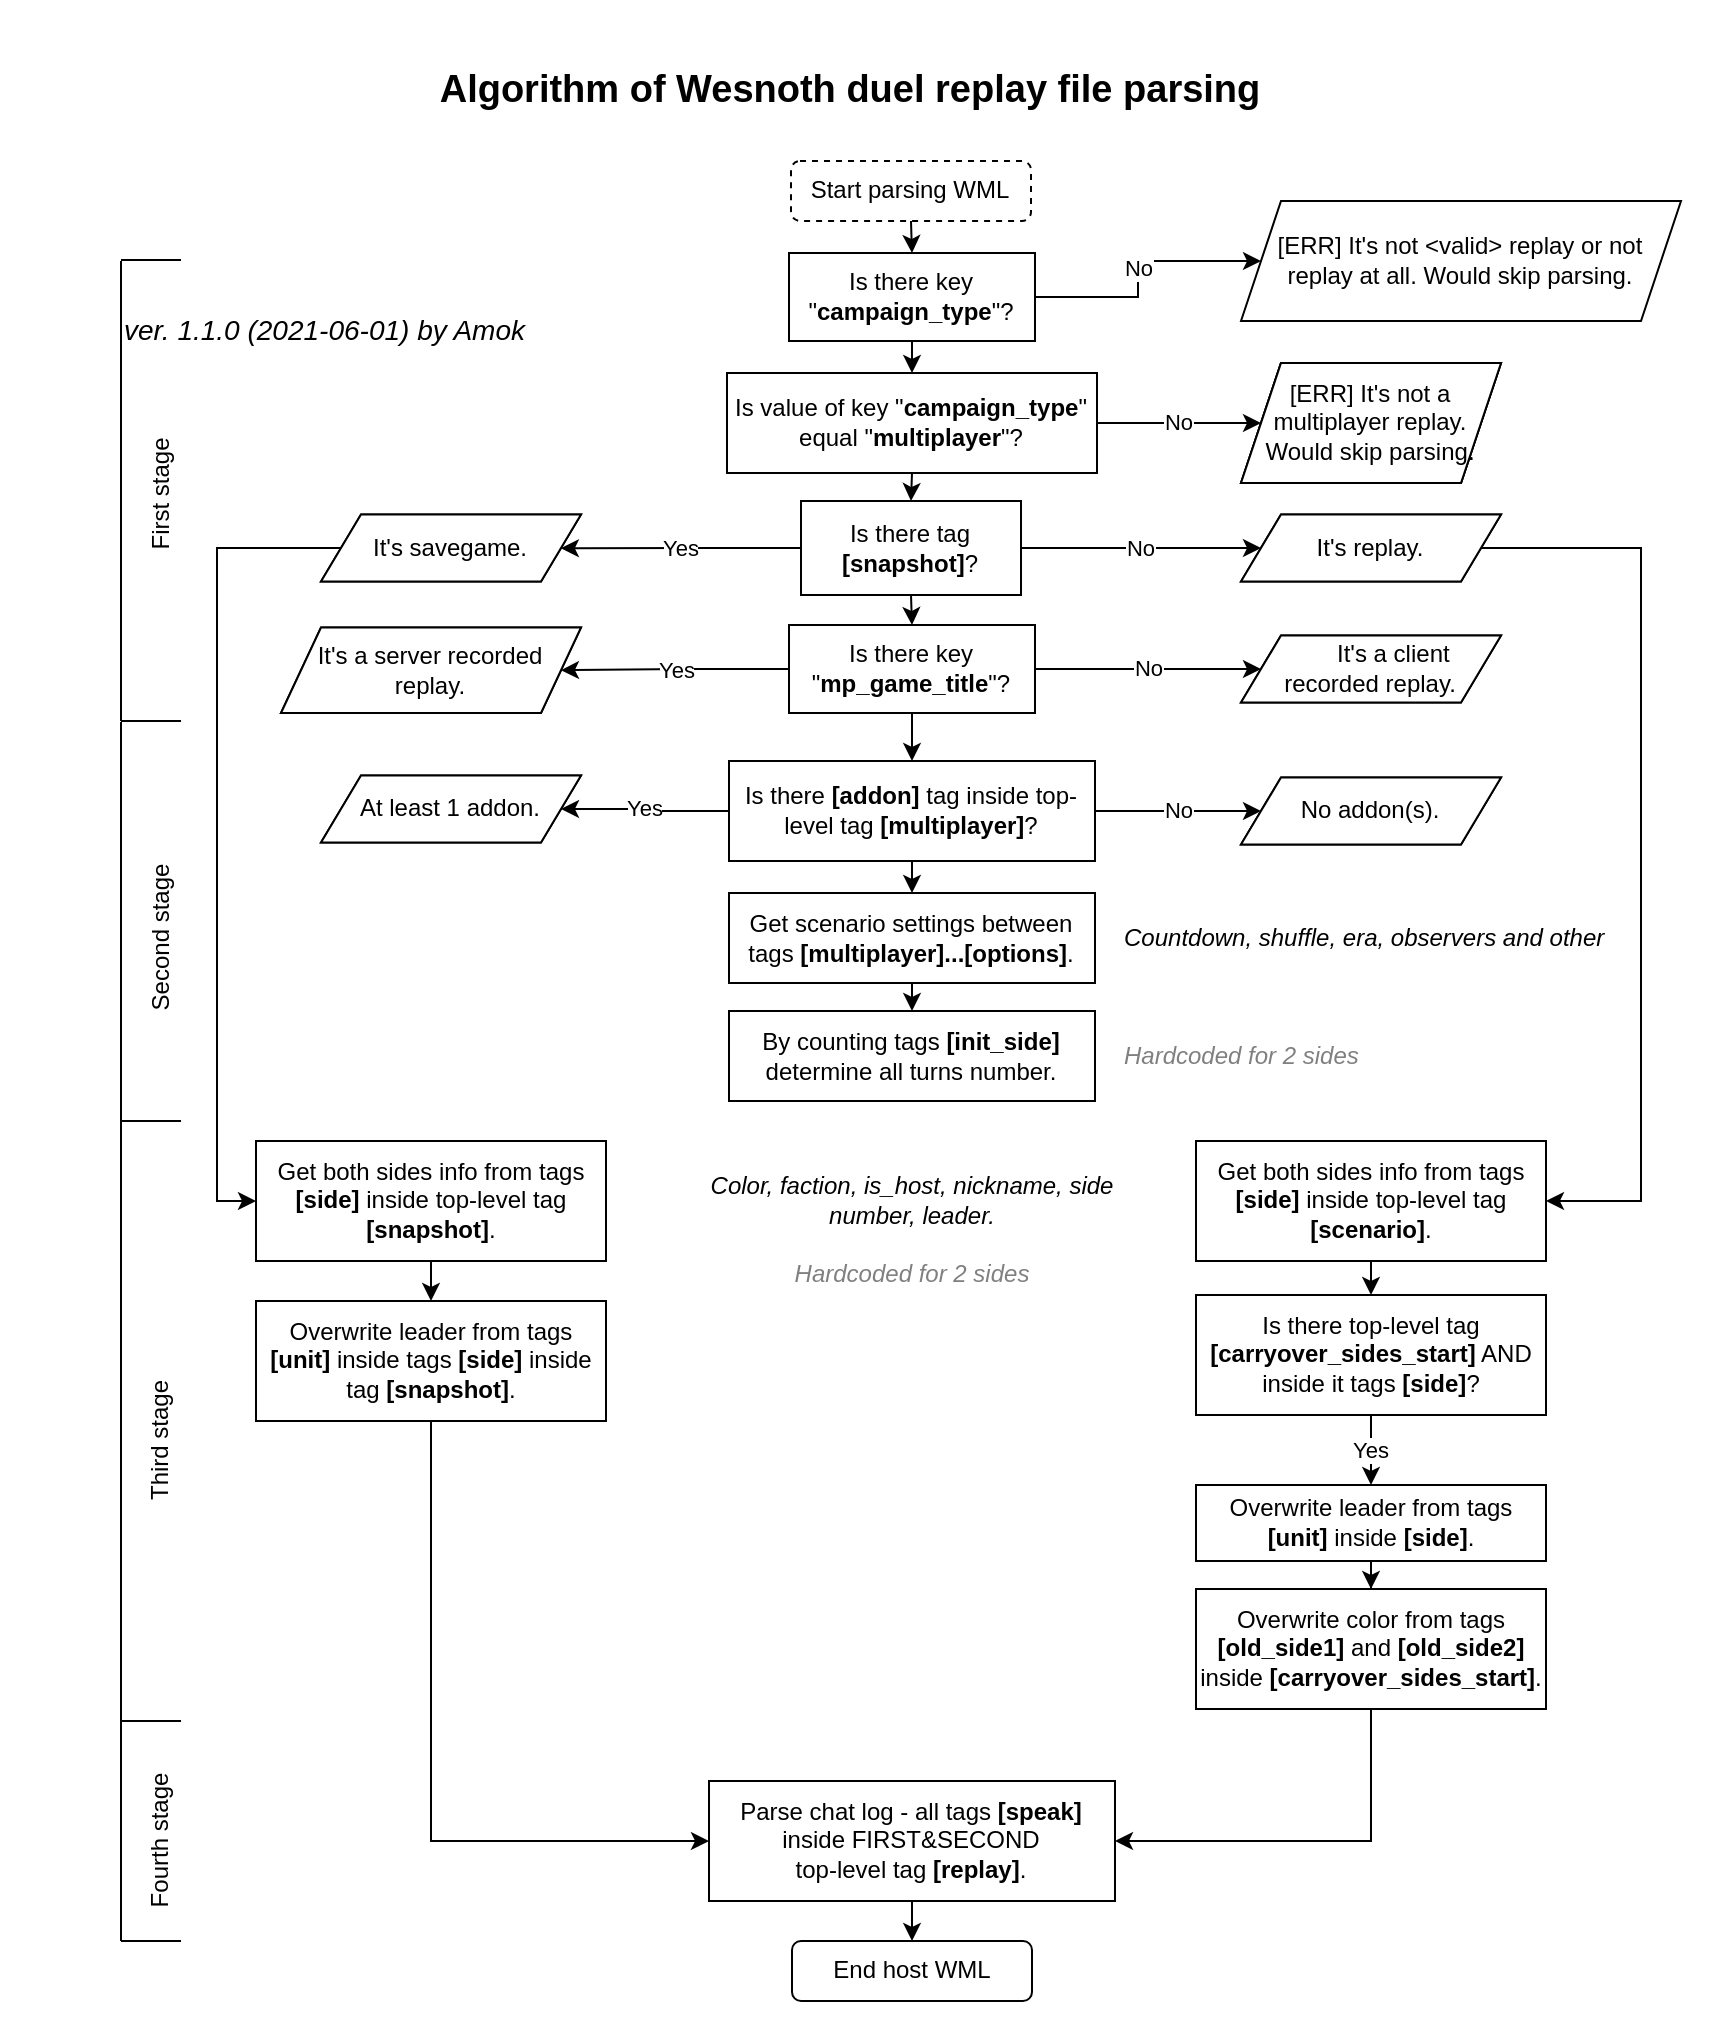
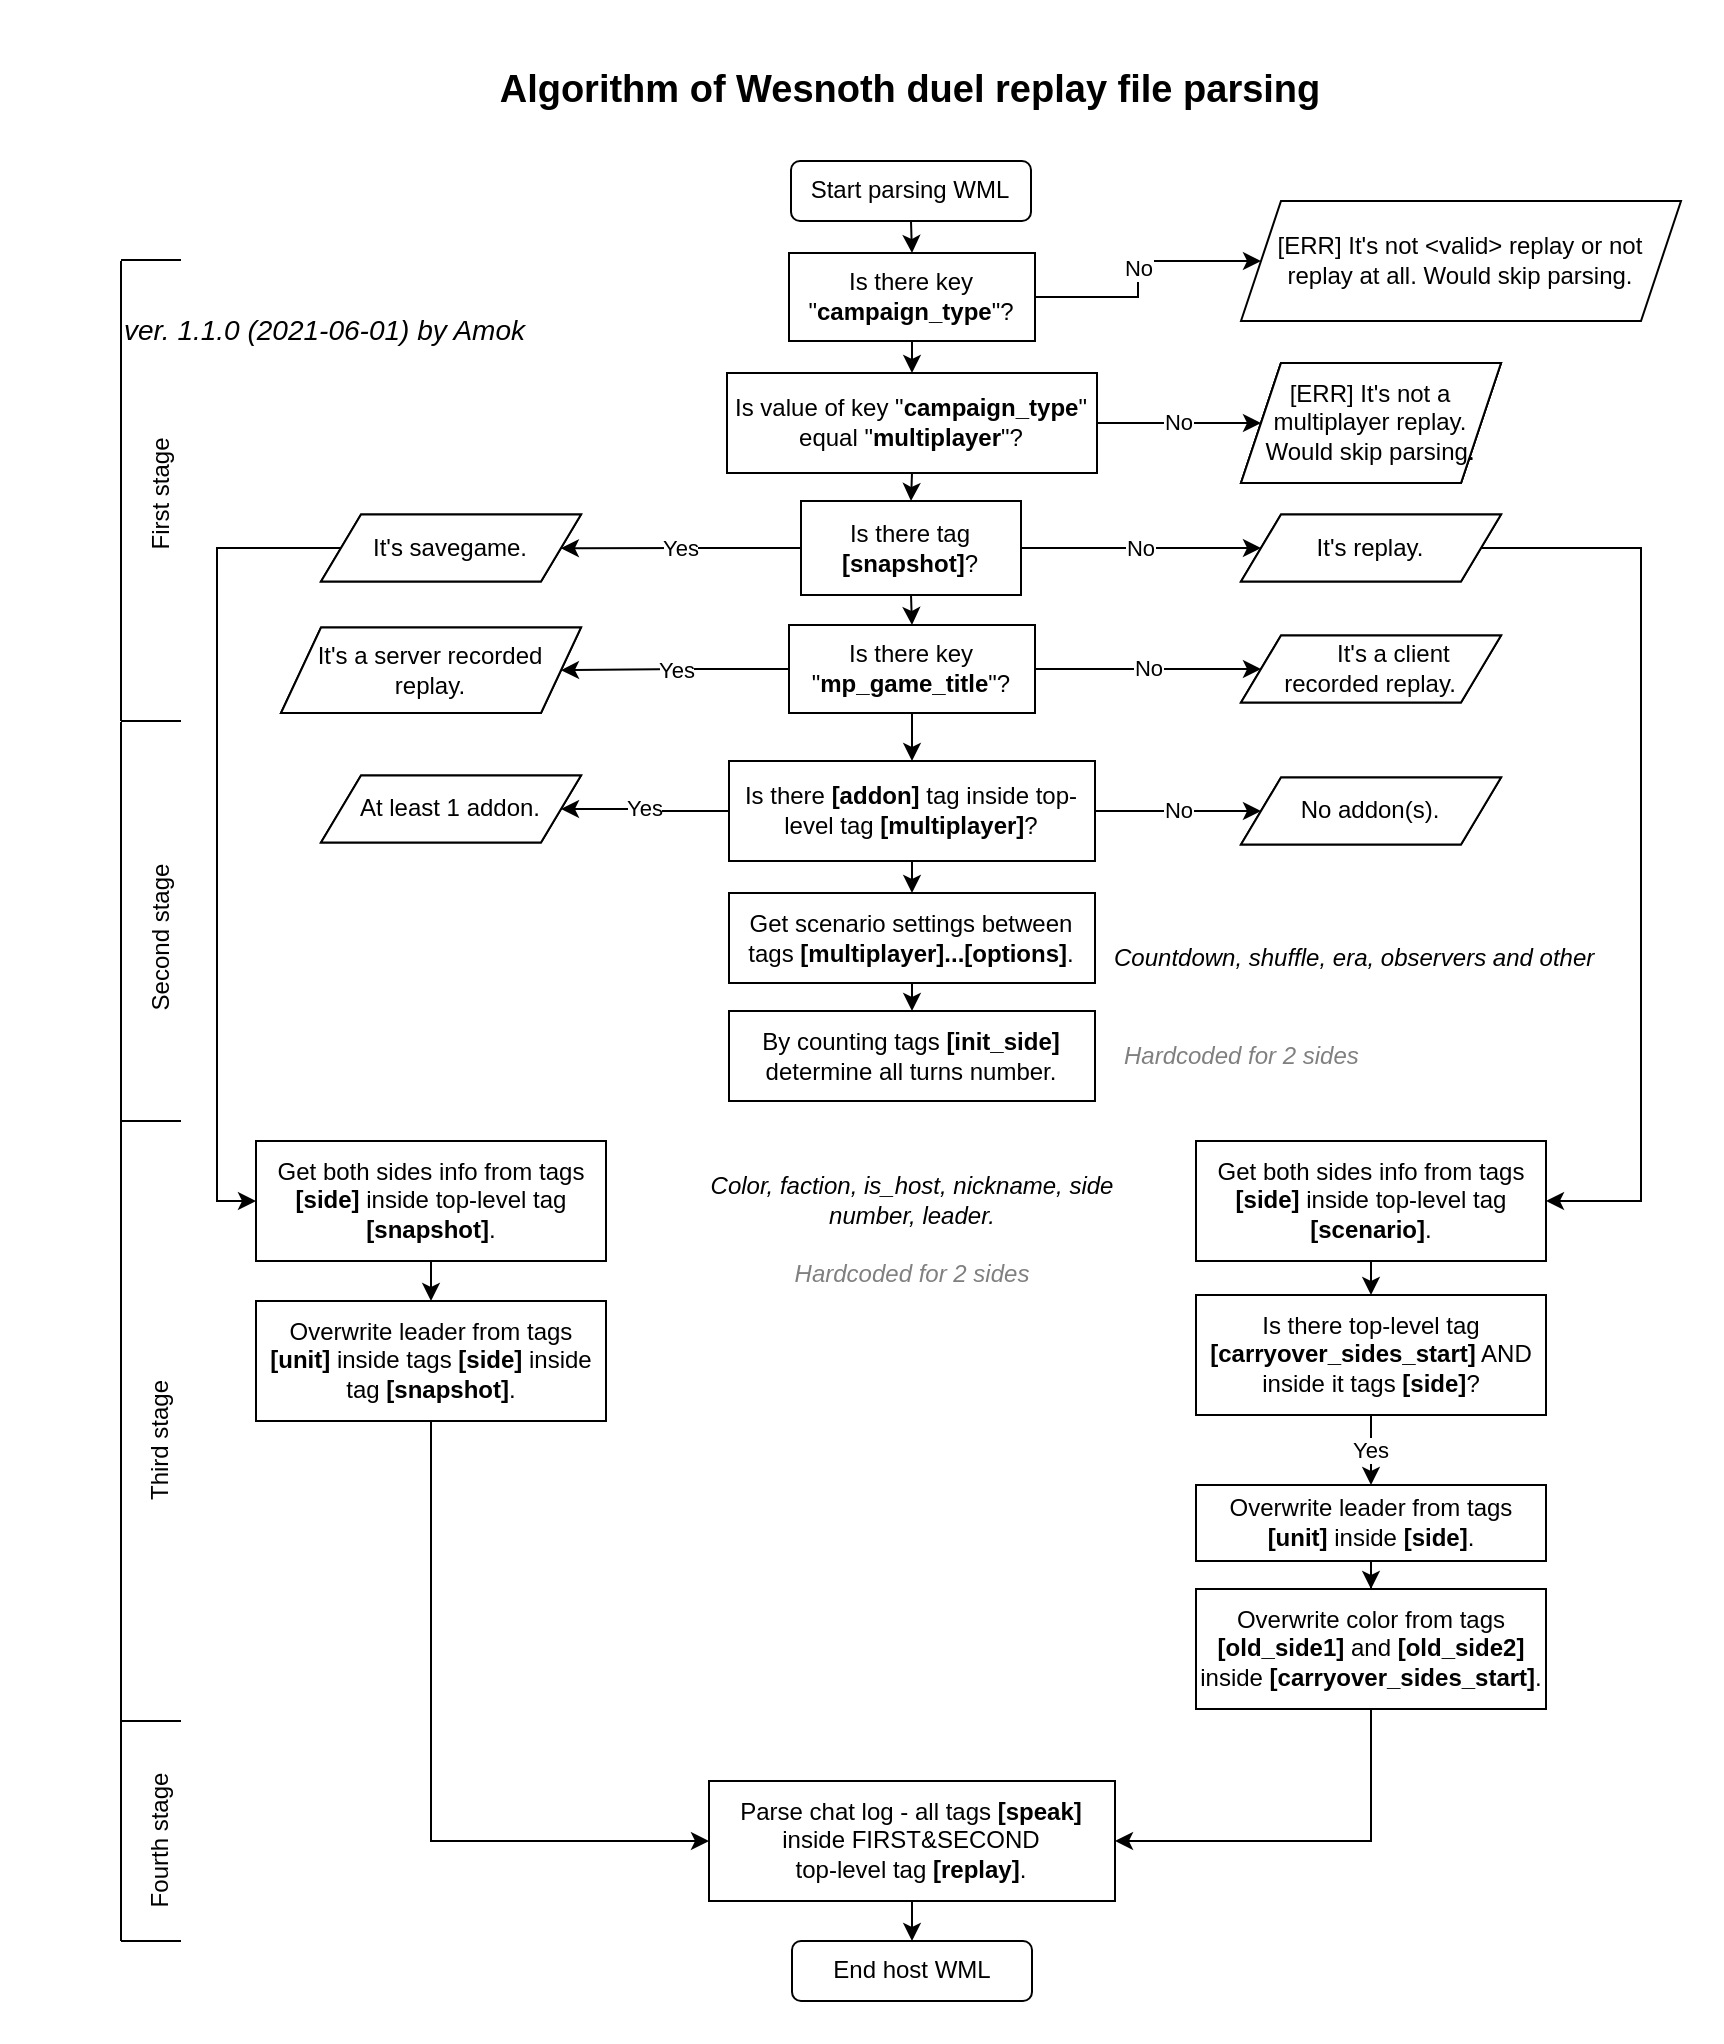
- <mxCell id="68" value="Algorithm of Wesnoth duel replay file parsing" style="text;html=1;align=center;verticalAlign=middle;whiteSpace=wrap;rounded=0;fontSize=19;fontStyle=1;fontColor=#000000;" parent="1" vertex="1"><mxGeometry x="40" y="20" width="770" height="50" as="geometry" /></mxCell>
+ <mxCell id="68" value="Algorithm of Wesnoth duel replay file parsing" style="text;html=1;align=center;verticalAlign=middle;whiteSpace=wrap;rounded=0;fontSize=19;fontStyle=1;fontColor=#000000;" parent="1" vertex="1"><mxGeometry x="70" width="770" height="50" as="geometry" y="20" /></mxCell>
- <mxCell id="3" value="Start parsing WML" style="rounded=1;whiteSpace=wrap;html=1;strokeColor=#000000;fillColor=#FFFFFF;fontColor=#000000;dashed=1;" parent="1" vertex="1"><mxGeometry x="395" y="80" width="120" height="30" as="geometry" /></mxCell>
+ <mxCell id="3" value="Start parsing WML" style="rounded=1;whiteSpace=wrap;html=1;strokeColor=#000000;fillColor=#FFFFFF;fontColor=#000000;" parent="1" vertex="1"><mxGeometry x="395" y="80" width="120" height="30" as="geometry" /></mxCell>
- <mxCell id="44" value="Countdown, shuffle, era, observers and other" style="text;html=1;strokeColor=none;fillColor=none;align=left;verticalAlign=middle;whiteSpace=wrap;rounded=0;fontStyle=2;fontColor=#000000;" parent="1" vertex="1"><mxGeometry x="560" y="458.5" width="260" height="20" as="geometry" /></mxCell>
+ <mxCell id="44" value="Countdown, shuffle, era, observers and other" style="text;html=1;strokeColor=none;fillColor=none;align=left;verticalAlign=middle;whiteSpace=wrap;rounded=0;fontStyle=2;fontColor=#000000;" parent="1" vertex="1"><mxGeometry x="555" y="468.5" width="260" height="20" as="geometry" /></mxCell>
